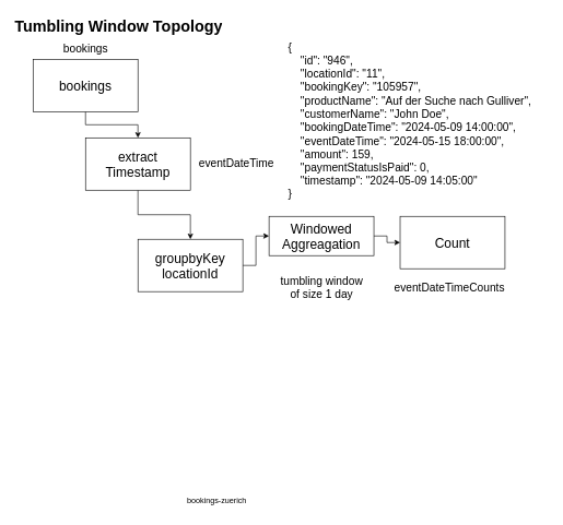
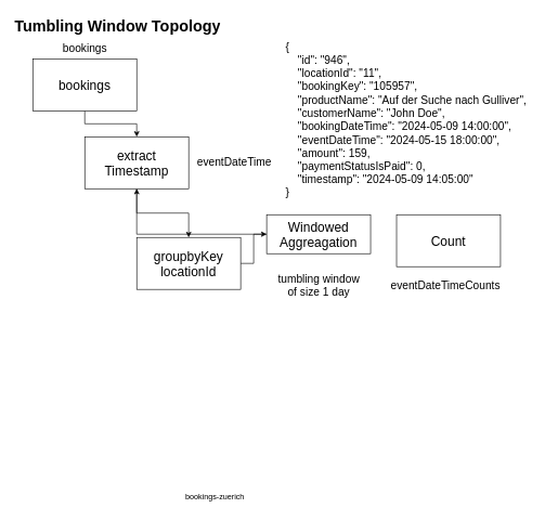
- <mxCell id="13" value="" style="edgeStyle=orthogonalEdgeStyle;rounded=0;orthogonalLoop=1;jettySize=auto;html=1;" edge="1" parent="1" source="14" target="15"><mxGeometry relative="1" as="geometry" /></mxCell>
+ <mxCell id="13" value="" style="edgeStyle=orthogonalEdgeStyle;rounded=0;orthogonalLoop=1;jettySize=auto;html=1;" edge="1" parent="1" source="14" target="5"><mxGeometry relative="1" as="geometry" /></mxCell>
